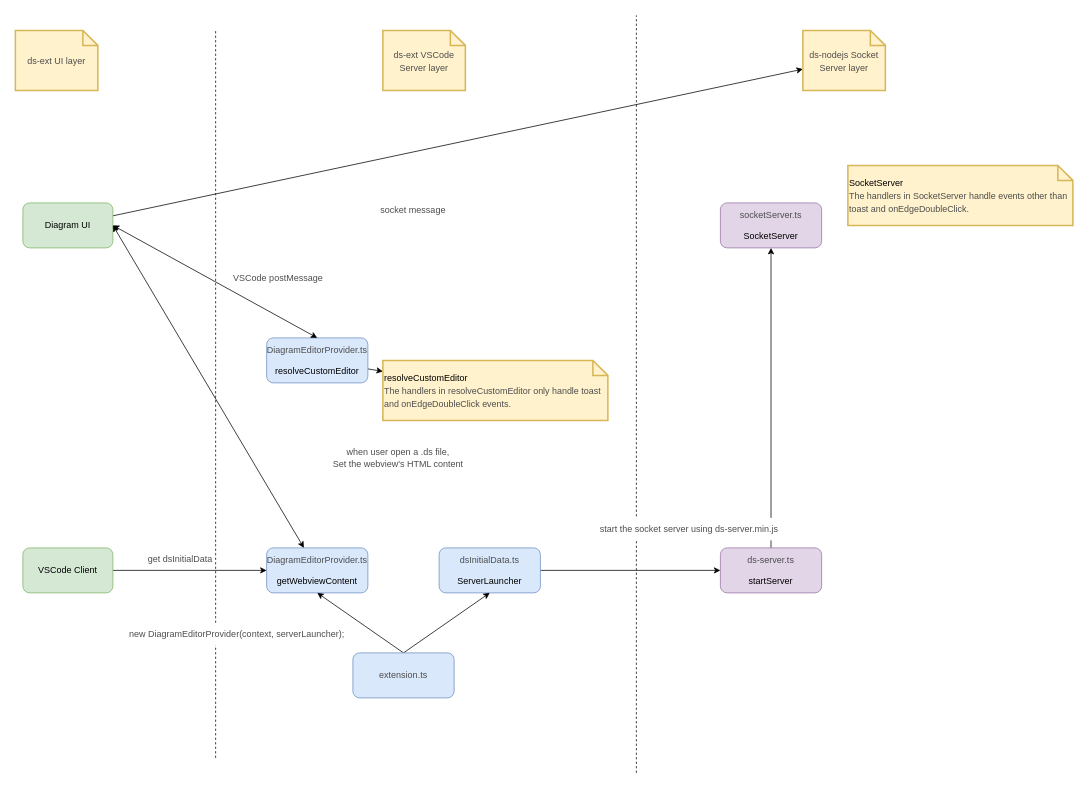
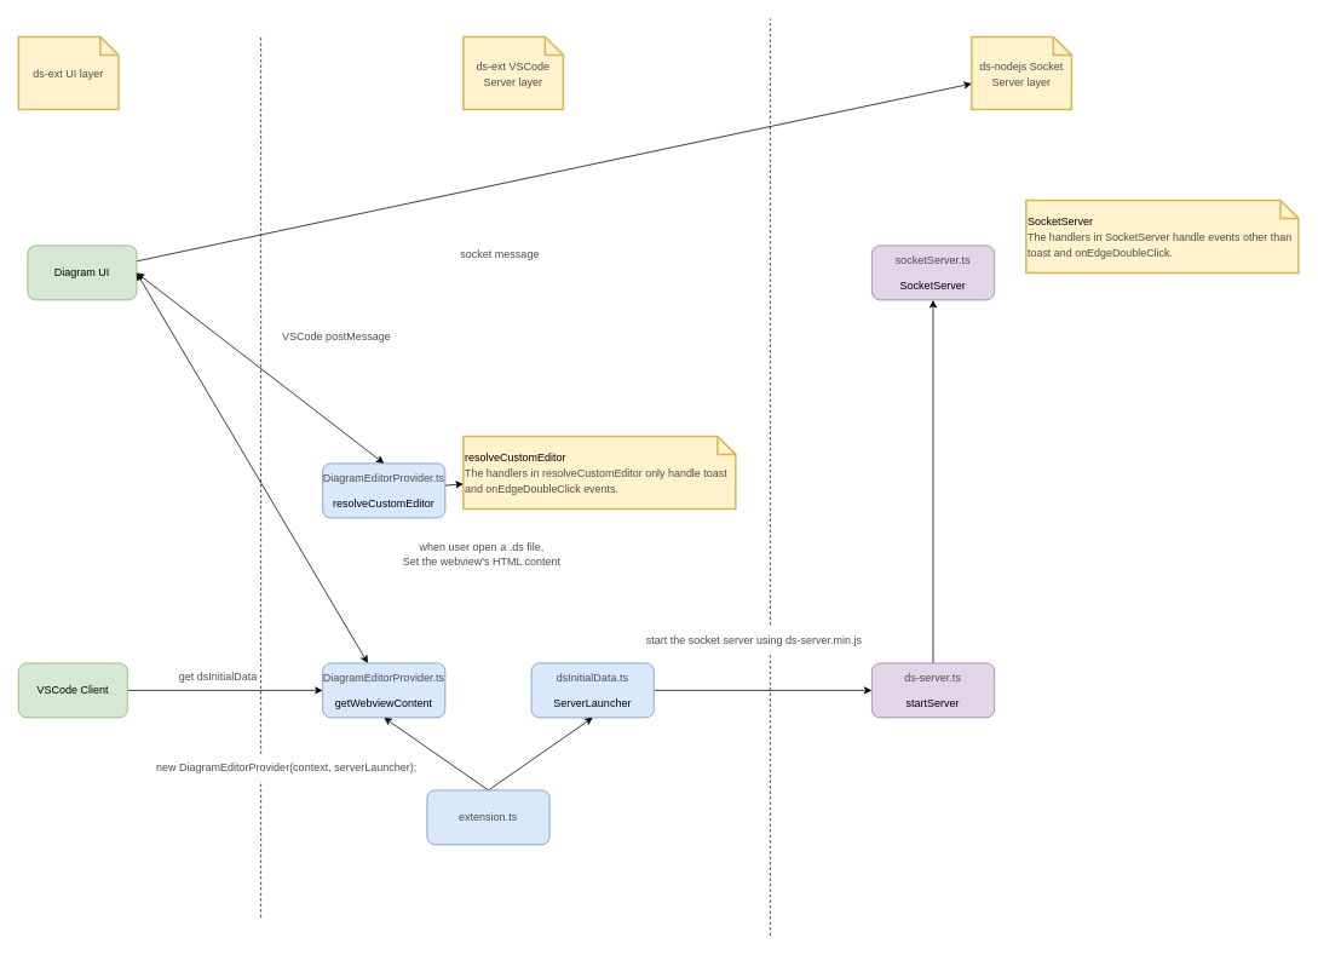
- <mxCell id="8" value="&lt;font color=&quot;#4d4d4d&quot;&gt;DiagramEditorProvider.ts&lt;br&gt;&lt;/font&gt;&lt;br&gt;resolveCustomEditor" style="whiteSpace=wrap;html=1;fillColor=#dae8fc;strokeColor=#6c8ebf;rounded=1;" vertex="1" parent="1"><mxGeometry x="355" y="450" width="135" height="60" as="geometry" /></mxCell>
+ <mxCell id="8" value="&lt;font color=&quot;#4d4d4d&quot;&gt;DiagramEditorProvider.ts&lt;br&gt;&lt;/font&gt;&lt;br&gt;resolveCustomEditor" style="whiteSpace=wrap;html=1;fillColor=#dae8fc;strokeColor=#6c8ebf;rounded=1;" vertex="1" parent="1"><mxGeometry x="355" y="510" width="135" height="60" as="geometry" /></mxCell>
- <mxCell id="27" value="start the socket server using&amp;nbsp;ds-server.min.js" style="text;html=1;align=center;verticalAlign=middle;resizable=0;points=[];autosize=1;strokeColor=none;fillColor=default;fontFamily=Helvetica;fontColor=#4D4D4D;" vertex="1" parent="1"><mxGeometry x="700" y="690" width="435" height="30" as="geometry" /></mxCell>
+ <mxCell id="27" value="start the socket server using&amp;nbsp;ds-server.min.js" style="text;html=1;align=center;verticalAlign=middle;resizable=0;points=[];autosize=1;strokeColor=none;fillColor=default;fontFamily=Helvetica;fontColor=#4D4D4D;" vertex="1" parent="1"><mxGeometry x="700" y="690" width="260" height="30" as="geometry" /></mxCell>
- <mxCell id="5" value="VSCode Client" style="whiteSpace=wrap;html=1;fillColor=#d5e8d4;strokeColor=#82b366;rounded=1;" vertex="1" parent="1"><mxGeometry x="30" y="730" width="120" height="60" as="geometry" /></mxCell>
+ <mxCell id="5" value="VSCode Client" style="whiteSpace=wrap;html=1;fillColor=#d5e8d4;strokeColor=#82b366;rounded=1;" vertex="1" parent="1"><mxGeometry x="20" y="730" width="120" height="60" as="geometry" /></mxCell>
